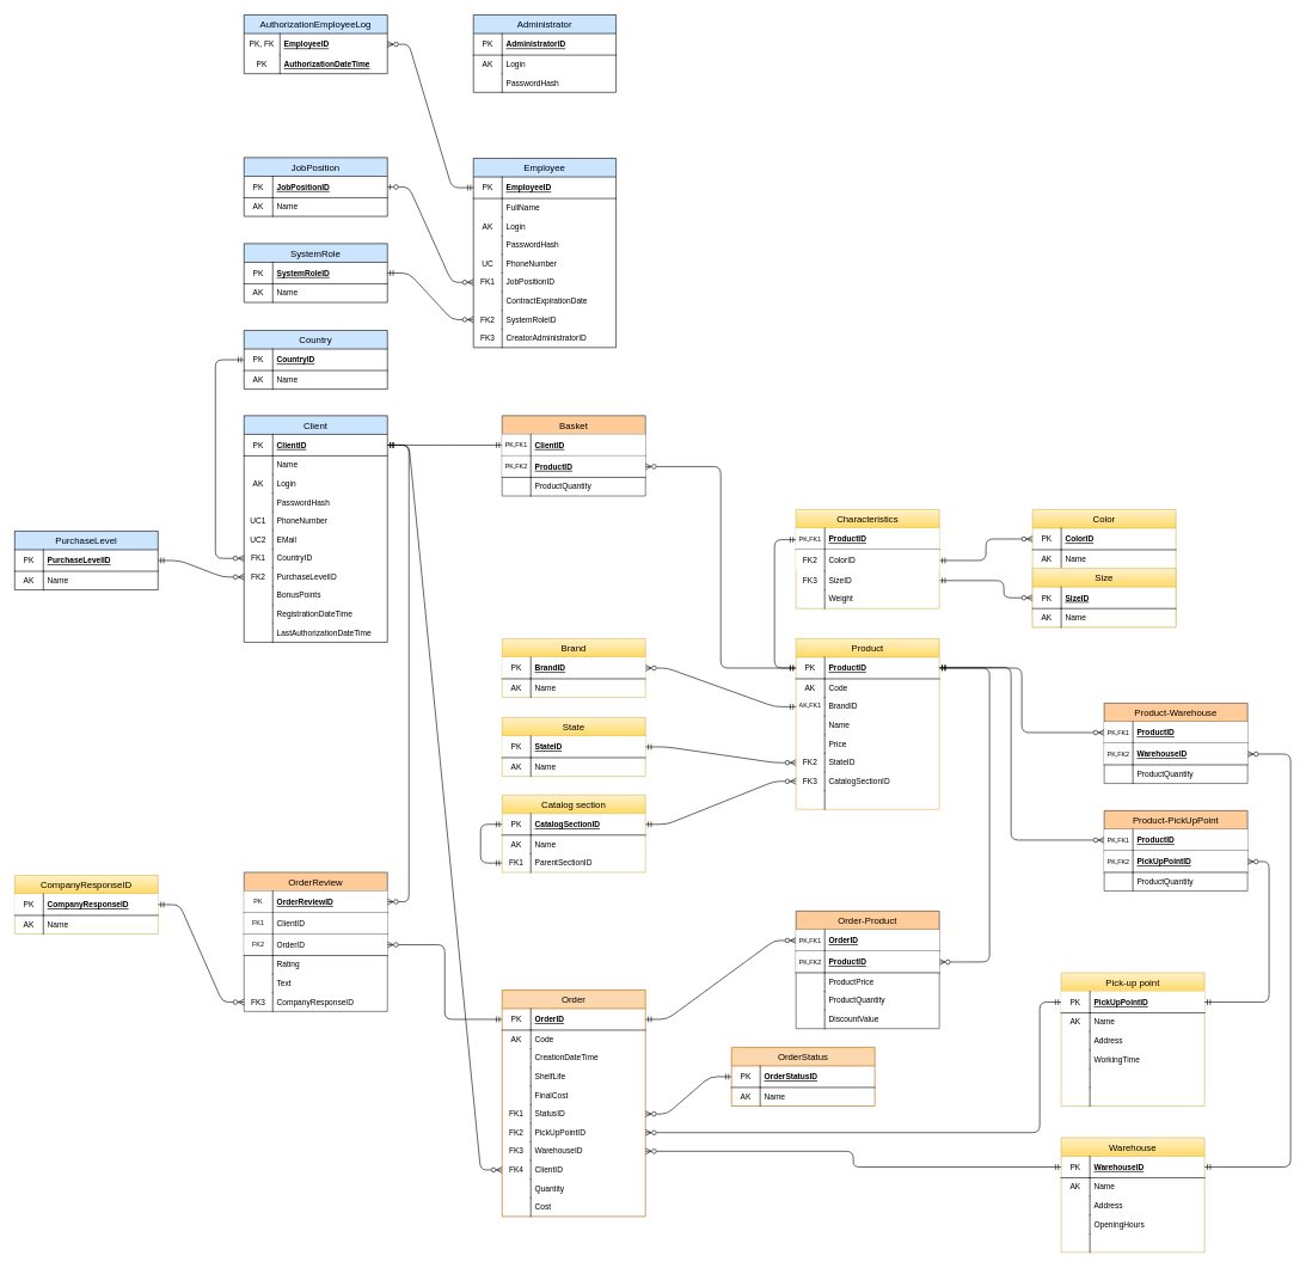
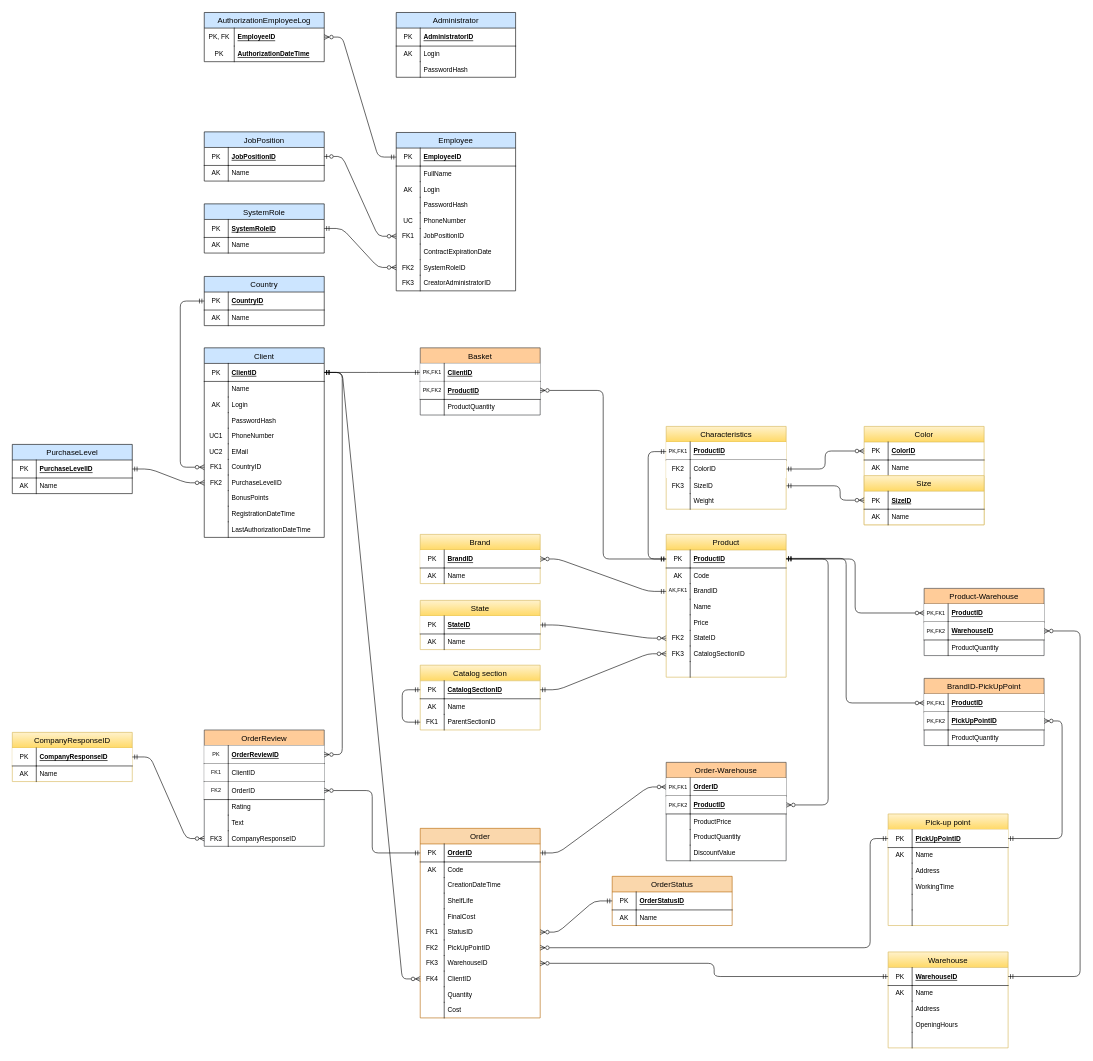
- <mxCell id="226" value="Product-PickUpPoint" style="swimlane;fontStyle=0;childLayout=stackLayout;horizontal=1;startSize=26;fillColor=#ffcc99;horizontalStack=0;resizeParent=1;resizeParentMax=0;resizeLast=0;collapsible=1;marginBottom=0;swimlaneFillColor=#ffffff;align=center;fontSize=13;strokeColor=#36393d;" vertex="1" parent="1"><mxGeometry x="1540" y="1130" width="200" height="112" as="geometry" /></mxCell>
+ <mxCell id="226" value="BrandID-PickUpPoint" style="swimlane;fontStyle=0;childLayout=stackLayout;horizontal=1;startSize=26;fillColor=#ffcc99;horizontalStack=0;resizeParent=1;resizeParentMax=0;resizeLast=0;collapsible=1;marginBottom=0;swimlaneFillColor=#ffffff;align=center;fontSize=13;strokeColor=#36393d;" vertex="1" parent="1"><mxGeometry x="1540" y="1130" width="200" height="112" as="geometry" /></mxCell>
- <mxCell id="187" value="Order-Product" style="swimlane;fontStyle=0;childLayout=stackLayout;horizontal=1;startSize=26;fillColor=#ffcc99;horizontalStack=0;resizeParent=1;resizeParentMax=0;resizeLast=0;collapsible=1;marginBottom=0;swimlaneFillColor=#ffffff;align=center;fontSize=13;strokeColor=#36393d;" parent="1" vertex="1"><mxGeometry x="1110" y="1270" width="200" height="164" as="geometry" /></mxCell>
+ <mxCell id="187" value="Order-Warehouse" style="swimlane;fontStyle=0;childLayout=stackLayout;horizontal=1;startSize=26;fillColor=#ffcc99;horizontalStack=0;resizeParent=1;resizeParentMax=0;resizeLast=0;collapsible=1;marginBottom=0;swimlaneFillColor=#ffffff;align=center;fontSize=13;strokeColor=#36393d;" parent="1" vertex="1"><mxGeometry x="1110" y="1270" width="200" height="164" as="geometry" /></mxCell>
